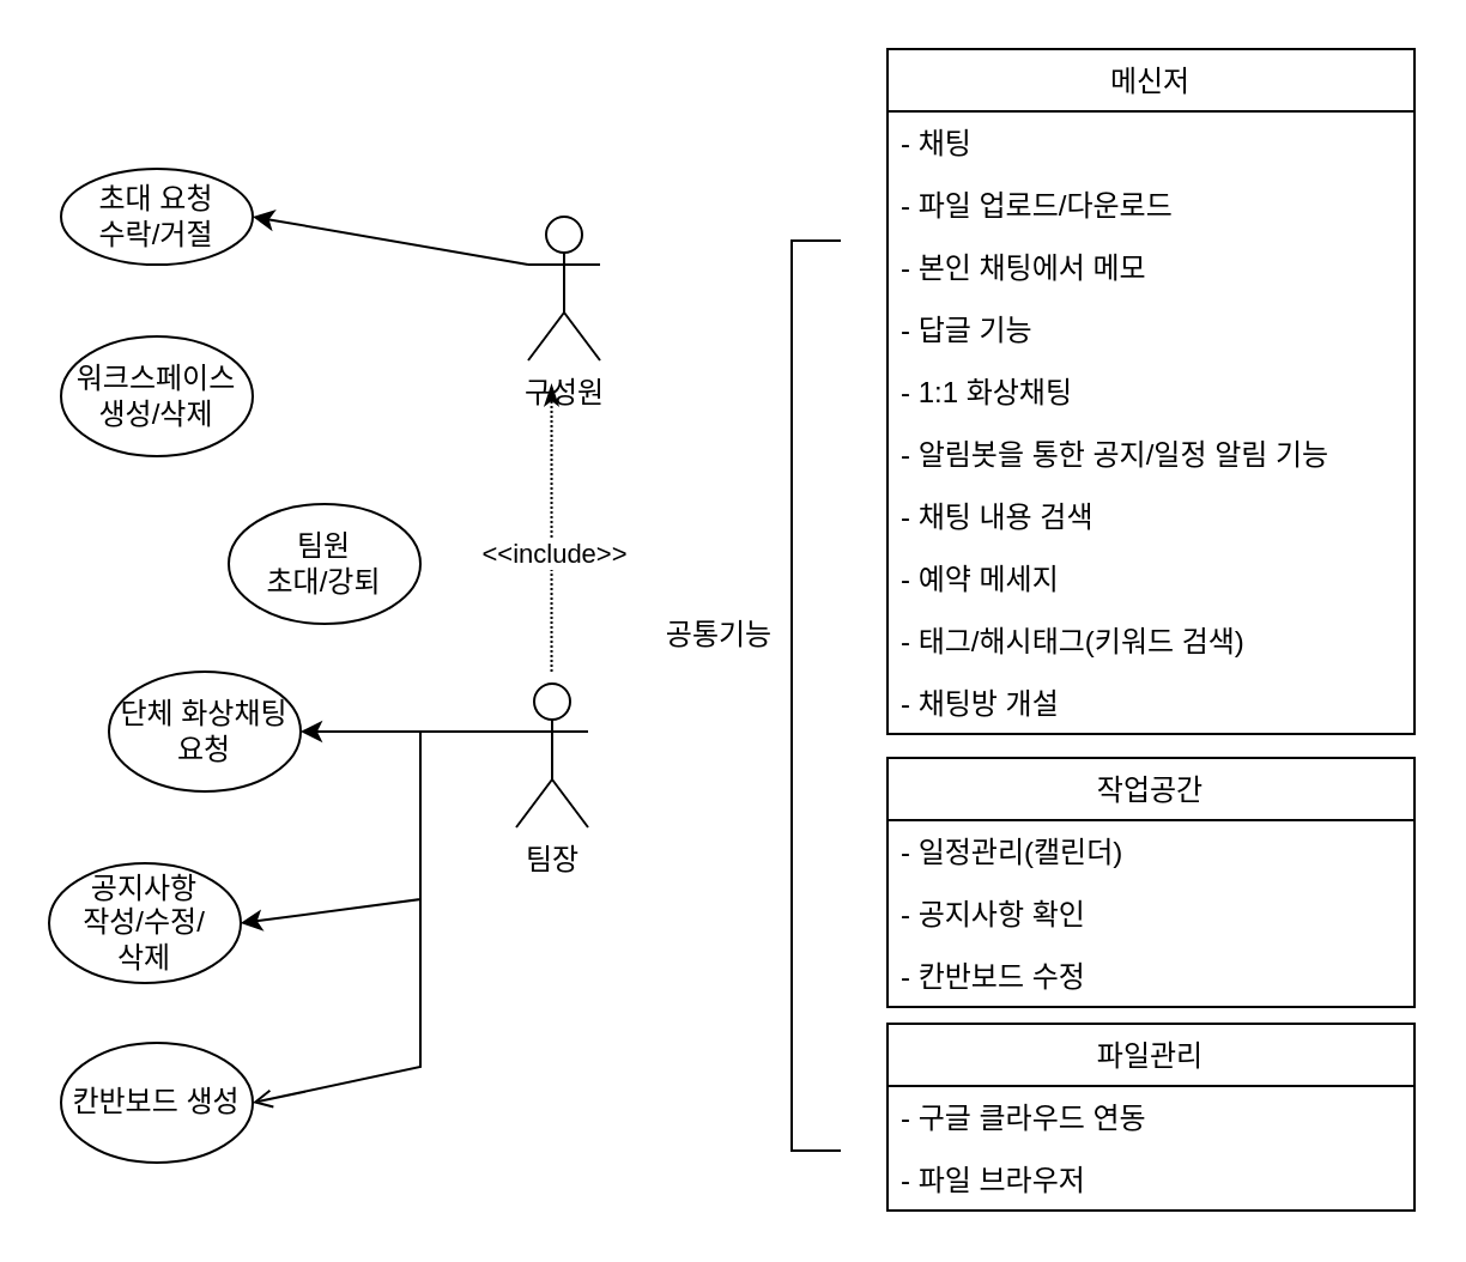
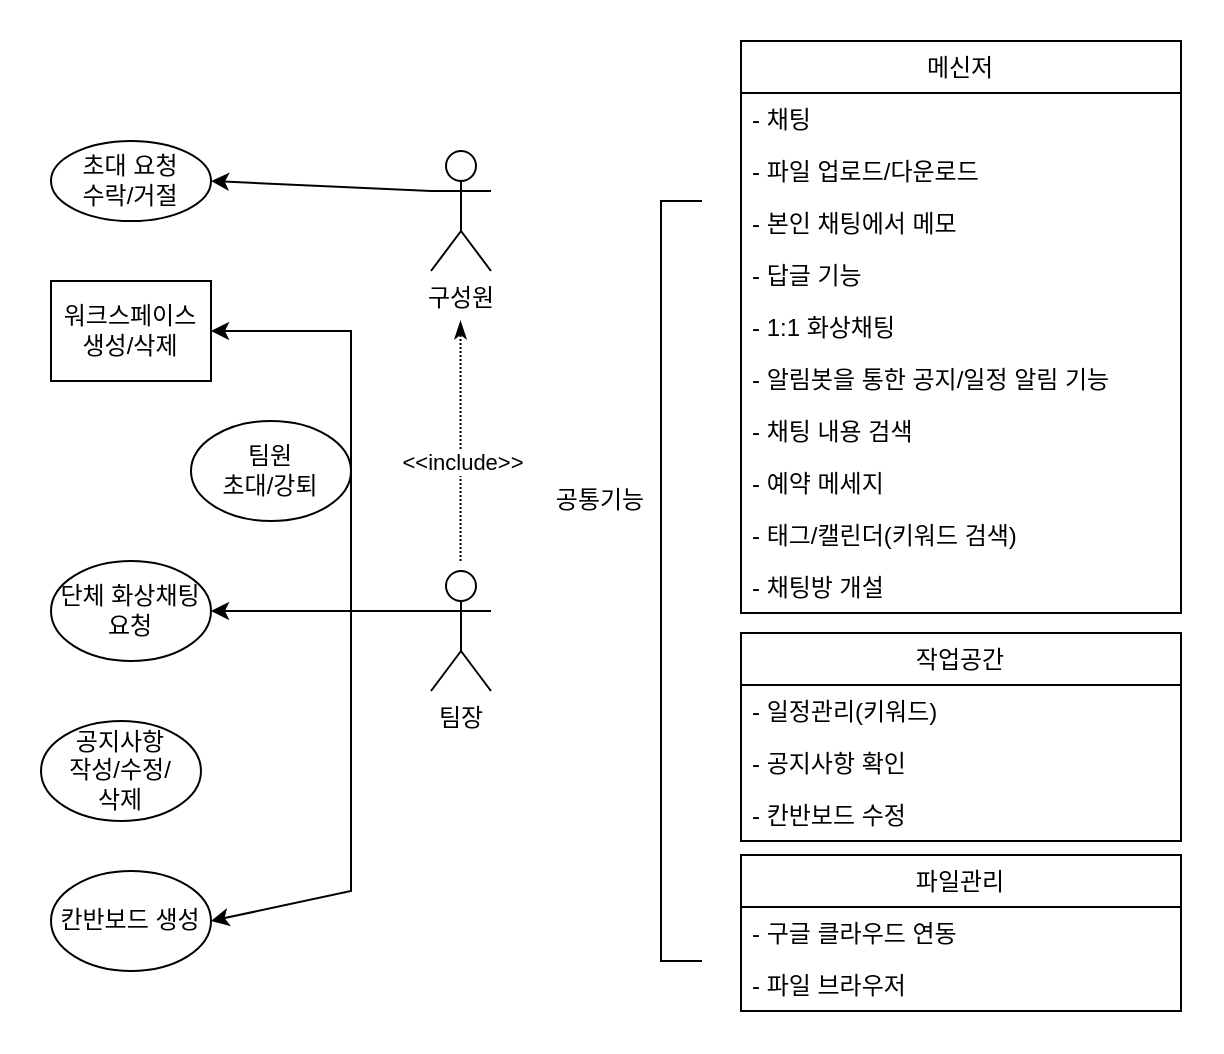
- <mxCell id="3" value="구성원" style="shape=umlActor;verticalLabelPosition=bottom;verticalAlign=top;html=1;outlineConnect=0;" parent="1" vertex="1"><mxGeometry x="220" y="90" width="30" height="60" as="geometry" /></mxCell>
+ <mxCell id="3" value="구성원" style="shape=umlActor;verticalLabelPosition=bottom;verticalAlign=top;html=1;outlineConnect=0;" parent="1" vertex="1"><mxGeometry x="215" y="75" width="30" height="60" as="geometry" /></mxCell>
- <mxCell id="5" value="워크스페이스 생성/삭제" style="ellipse;whiteSpace=wrap;html=1;" parent="1" vertex="1"><mxGeometry x="25" y="140" width="80" height="50" as="geometry" /></mxCell>
+ <mxCell id="5" value="워크스페이스 생성/삭제" style="whiteSpace=wrap;html=1;rounded=0;" parent="1" vertex="1"><mxGeometry x="25" y="140" width="80" height="50" as="geometry" /></mxCell>
+ <mxCell id="11" value="" style="endArrow=classic;html=1;entryX=1;entryY=0.5;entryDx=0;entryDy=0;exitX=0;exitY=0.333;exitDx=0;exitDy=0;exitPerimeter=0;rounded=0;" parent="1" source="2" target="5" edge="1"><mxGeometry width="50" height="50" relative="1" as="geometry"><mxPoint x="175" y="420" as="sourcePoint" /><mxPoint x="405" y="250" as="targetPoint" /><Array as="points"><mxPoint x="175" y="305" /><mxPoint x="175" y="165" /></Array></mxGeometry></mxCell>
- <mxCell id="37" value="공통기능" style="text;html=1;strokeColor=none;fillColor=none;align=center;verticalAlign=middle;whiteSpace=wrap;rounded=0;" parent="1" vertex="1"><mxGeometry x="275" y="255" width="50" height="20" as="geometry" /></mxCell>
+ <mxCell id="37" value="공통기능" style="text;html=1;strokeColor=none;fillColor=none;align=center;verticalAlign=middle;whiteSpace=wrap;rounded=0;" parent="1" vertex="1"><mxGeometry x="275" y="240" width="50" height="20" as="geometry" /></mxCell>
- <mxCell id="27" value="- 태그/해시태그(키워드 검색)" style="text;strokeColor=none;fillColor=none;align=left;verticalAlign=top;spacingLeft=4;spacingRight=4;overflow=hidden;rotatable=0;points=[[0,0.5],[1,0.5]];portConstraint=eastwest;" parent="18" vertex="1"><mxGeometry y="234" width="220" height="26" as="geometry" /></mxCell>
+ <mxCell id="27" value="- 태그/캘린더(키워드 검색)" style="text;strokeColor=none;fillColor=none;align=left;verticalAlign=top;spacingLeft=4;spacingRight=4;overflow=hidden;rotatable=0;points=[[0,0.5],[1,0.5]];portConstraint=eastwest;" parent="18" vertex="1"><mxGeometry y="234" width="220" height="26" as="geometry" /></mxCell>
- <mxCell id="7" value="단체 화상채팅&lt;br&gt;요청" style="ellipse;whiteSpace=wrap;html=1;" parent="1" vertex="1"><mxGeometry x="45" y="280" width="80" height="50" as="geometry" /></mxCell>
+ <mxCell id="7" value="단체 화상채팅&lt;br&gt;요청" style="ellipse;whiteSpace=wrap;html=1;" parent="1" vertex="1"><mxGeometry x="25" y="280" width="80" height="50" as="geometry" /></mxCell>
- <mxCell id="30" value="- 일정관리(캘린더)" style="text;strokeColor=none;fillColor=none;align=left;verticalAlign=top;spacingLeft=4;spacingRight=4;overflow=hidden;rotatable=0;points=[[0,0.5],[1,0.5]];portConstraint=eastwest;" parent="29" vertex="1"><mxGeometry y="26" width="220" height="26" as="geometry" /></mxCell>
+ <mxCell id="30" value="- 일정관리(키워드)" style="text;strokeColor=none;fillColor=none;align=left;verticalAlign=top;spacingLeft=4;spacingRight=4;overflow=hidden;rotatable=0;points=[[0,0.5],[1,0.5]];portConstraint=eastwest;" parent="29" vertex="1"><mxGeometry y="26" width="220" height="26" as="geometry" /></mxCell>
- <mxCell id="13" value="" style="endArrow=classic;html=1;entryX=1;entryY=0.5;entryDx=0;entryDy=0;exitX=0;exitY=0.333;exitDx=0;exitDy=0;exitPerimeter=0;rounded=0;" parent="1" source="2" target="8" edge="1"><mxGeometry width="50" height="50" relative="1" as="geometry"><mxPoint x="225" y="315" as="sourcePoint" /><mxPoint x="115" y="485" as="targetPoint" /><Array as="points"><mxPoint x="175" y="305" /><mxPoint x="175" y="375" /></Array></mxGeometry></mxCell>
- <mxCell id="12" value="" style="endArrow=open;html=1;entryX=1;entryY=0.5;entryDx=0;entryDy=0;exitX=0;exitY=0.333;exitDx=0;exitDy=0;exitPerimeter=0;rounded=0;" parent="1" source="2" target="9" edge="1"><mxGeometry width="50" height="50" relative="1" as="geometry"><mxPoint x="225" y="315" as="sourcePoint" /><mxPoint x="115" y="165" as="targetPoint" /><Array as="points"><mxPoint x="175" y="305" /><mxPoint x="175" y="445" /></Array></mxGeometry></mxCell>
+ <mxCell id="12" value="" style="endArrow=classic;html=1;entryX=1;entryY=0.5;entryDx=0;entryDy=0;exitX=0;exitY=0.333;exitDx=0;exitDy=0;exitPerimeter=0;rounded=0;" parent="1" source="2" target="9" edge="1"><mxGeometry width="50" height="50" relative="1" as="geometry"><mxPoint x="225" y="315" as="sourcePoint" /><mxPoint x="115" y="165" as="targetPoint" /><Array as="points"><mxPoint x="175" y="305" /><mxPoint x="175" y="445" /></Array></mxGeometry></mxCell>
